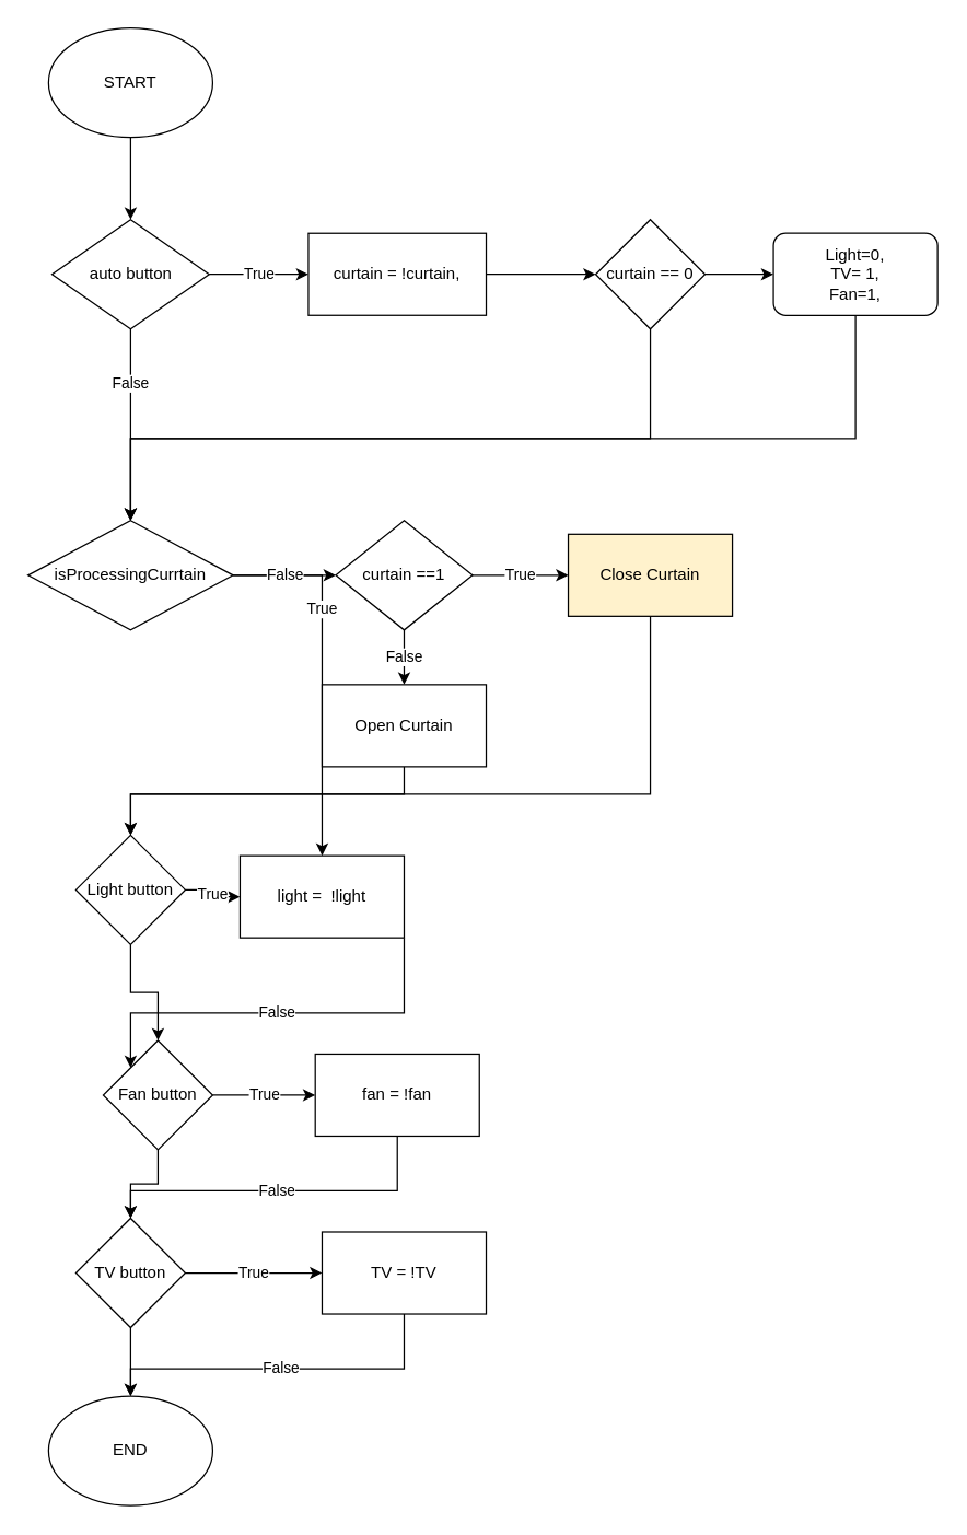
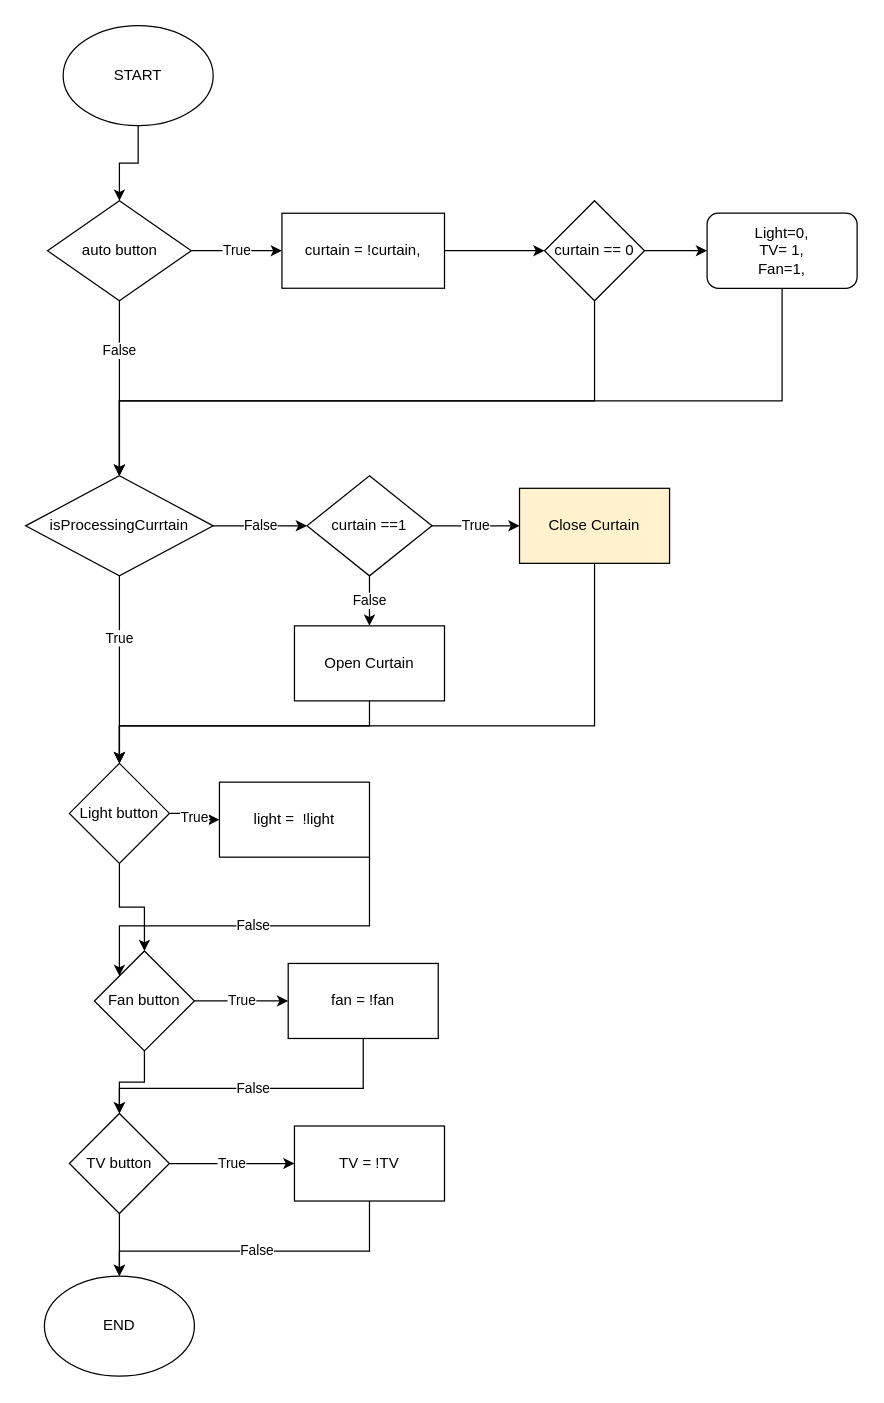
- <mxCell id="3" value="START" style="ellipse;whiteSpace=wrap;html=1;" vertex="1" parent="1"><mxGeometry x="35" y="20" width="120" height="80" as="geometry" /></mxCell>
+ <mxCell id="3" value="START" style="ellipse;whiteSpace=wrap;html=1;" vertex="1" parent="1"><mxGeometry x="50" y="20" width="120" height="80" as="geometry" /></mxCell>
- <mxCell id="12" value="True" style="edgeStyle=orthogonalEdgeStyle;rounded=0;orthogonalLoop=1;jettySize=auto;html=1;" edge="1" parent="1" source="14" target="34"><mxGeometry x="-0.333" relative="1" as="geometry"><mxPoint x="95" y="570" as="targetPoint" /><mxPoint as="offset" /></mxGeometry></mxCell>
+ <mxCell id="12" value="True" style="edgeStyle=orthogonalEdgeStyle;rounded=0;orthogonalLoop=1;jettySize=auto;html=1;entryX=0.5;entryY=0;entryDx=0;entryDy=0;" edge="1" parent="1" source="14" target="26"><mxGeometry x="-0.333" relative="1" as="geometry"><mxPoint x="95" y="570" as="targetPoint" /><mxPoint as="offset" /></mxGeometry></mxCell>
